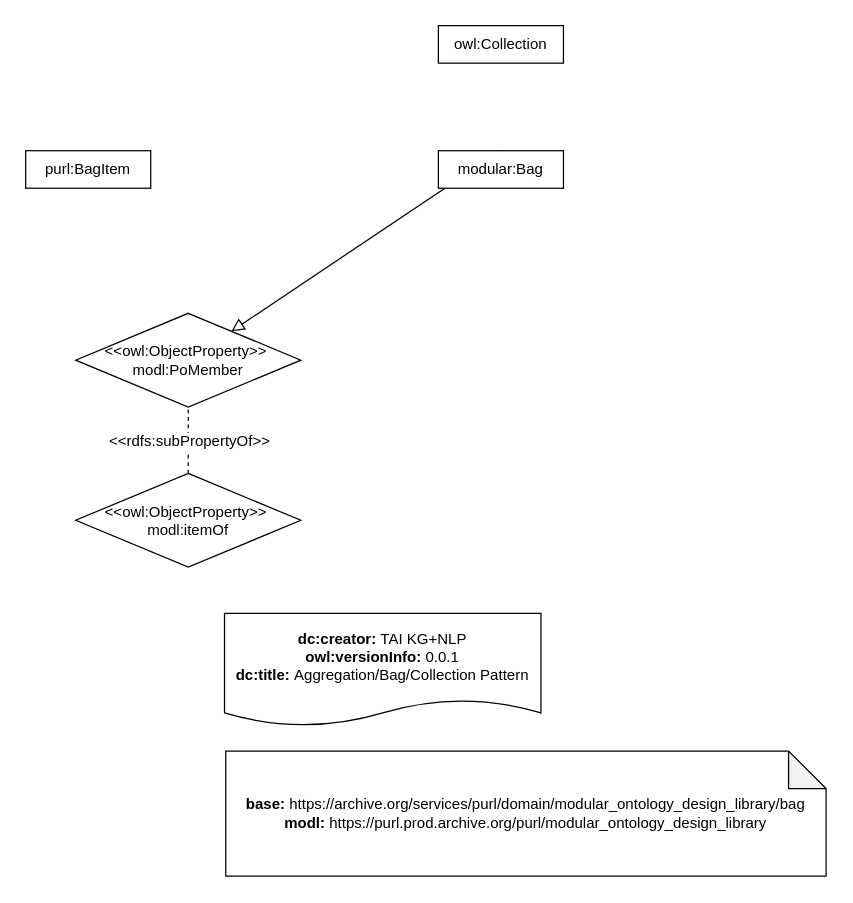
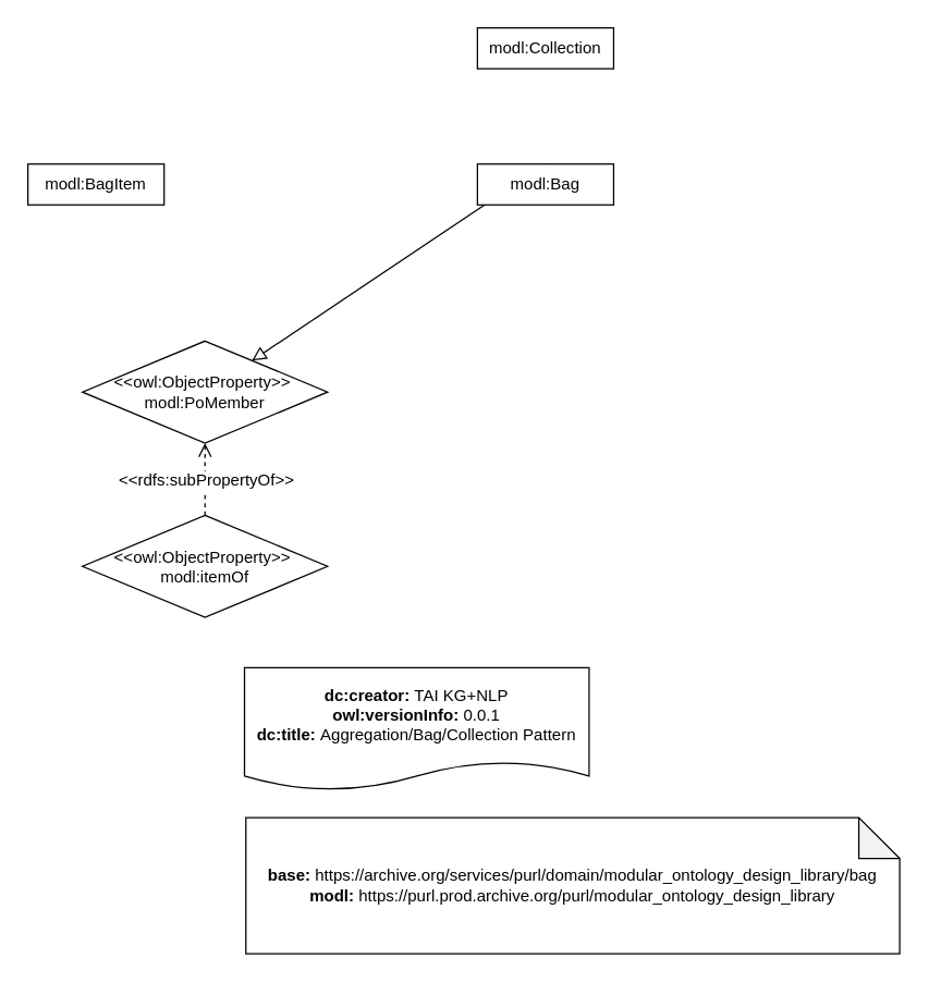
- <mxCell id="3" value="owl:Collection" style="rounded=0;whiteSpace=wrap;html=1;snapToPoint=1;points=[[0.1,0],[0.2,0],[0.3,0],[0.4,0],[0.5,0],[0.6,0],[0.7,0],[0.8,0],[0.9,0],[0,0.1],[0,0.3],[0,0.5],[0,0.7],[0,0.9],[0.1,1],[0.2,1],[0.3,1],[0.4,1],[0.5,1],[0.6,1],[0.7,1],[0.8,1],[0.9,1],[1,0.1],[1,0.3],[1,0.5],[1,0.7],[1,0.9]];" parent="1" vertex="1"><mxGeometry x="350" y="20" width="100" height="30" as="geometry" /></mxCell>
+ <mxCell id="3" value="modl:Collection" style="rounded=0;whiteSpace=wrap;html=1;snapToPoint=1;points=[[0.1,0],[0.2,0],[0.3,0],[0.4,0],[0.5,0],[0.6,0],[0.7,0],[0.8,0],[0.9,0],[0,0.1],[0,0.3],[0,0.5],[0,0.7],[0,0.9],[0.1,1],[0.2,1],[0.3,1],[0.4,1],[0.5,1],[0.6,1],[0.7,1],[0.8,1],[0.9,1],[1,0.1],[1,0.3],[1,0.5],[1,0.7],[1,0.9]];" parent="1" vertex="1"><mxGeometry x="350" y="20" width="100" height="30" as="geometry" /></mxCell>
- <mxCell id="5" value="purl:BagItem" style="rounded=0;whiteSpace=wrap;html=1;snapToPoint=1;points=[[0.1,0],[0.2,0],[0.3,0],[0.4,0],[0.5,0],[0.6,0],[0.7,0],[0.8,0],[0.9,0],[0,0.1],[0,0.3],[0,0.5],[0,0.7],[0,0.9],[0.1,1],[0.2,1],[0.3,1],[0.4,1],[0.5,1],[0.6,1],[0.7,1],[0.8,1],[0.9,1],[1,0.1],[1,0.3],[1,0.5],[1,0.7],[1,0.9]];" parent="1" vertex="1"><mxGeometry x="20" y="120" width="100" height="30" as="geometry" /></mxCell>
+ <mxCell id="5" value="modl:BagItem" style="rounded=0;whiteSpace=wrap;html=1;snapToPoint=1;points=[[0.1,0],[0.2,0],[0.3,0],[0.4,0],[0.5,0],[0.6,0],[0.7,0],[0.8,0],[0.9,0],[0,0.1],[0,0.3],[0,0.5],[0,0.7],[0,0.9],[0.1,1],[0.2,1],[0.3,1],[0.4,1],[0.5,1],[0.6,1],[0.7,1],[0.8,1],[0.9,1],[1,0.1],[1,0.3],[1,0.5],[1,0.7],[1,0.9]];" parent="1" vertex="1"><mxGeometry x="20" y="120" width="100" height="30" as="geometry" /></mxCell>
- <mxCell id="4" value="modular:Bag" style="rounded=0;whiteSpace=wrap;html=1;snapToPoint=1;points=[[0.1,0],[0.2,0],[0.3,0],[0.4,0],[0.5,0],[0.6,0],[0.7,0],[0.8,0],[0.9,0],[0,0.1],[0,0.3],[0,0.5],[0,0.7],[0,0.9],[0.1,1],[0.2,1],[0.3,1],[0.4,1],[0.5,1],[0.6,1],[0.7,1],[0.8,1],[0.9,1],[1,0.1],[1,0.3],[1,0.5],[1,0.7],[1,0.9]];" parent="1" vertex="1"><mxGeometry x="350" y="120" width="100" height="30" as="geometry" /></mxCell>
+ <mxCell id="4" value="modl:Bag" style="rounded=0;whiteSpace=wrap;html=1;snapToPoint=1;points=[[0.1,0],[0.2,0],[0.3,0],[0.4,0],[0.5,0],[0.6,0],[0.7,0],[0.8,0],[0.9,0],[0,0.1],[0,0.3],[0,0.5],[0,0.7],[0,0.9],[0.1,1],[0.2,1],[0.3,1],[0.4,1],[0.5,1],[0.6,1],[0.7,1],[0.8,1],[0.9,1],[1,0.1],[1,0.3],[1,0.5],[1,0.7],[1,0.9]];" parent="1" vertex="1"><mxGeometry x="350" y="120" width="100" height="30" as="geometry" /></mxCell>
- <mxCell id="8" value="" style="endArrow=none;html=1;fontColor=#000099;endFill=0;dashed=1;entryX=0.5;entryY=1;entryDx=0;entryDy=0;endSize=8;" parent="1" source="7" target="6" edge="1"><mxGeometry width="50" height="50" relative="1" as="geometry"><mxPoint x="-80" y="385" as="sourcePoint" /><mxPoint x="-80" y="315" as="targetPoint" /></mxGeometry></mxCell>
+ <mxCell id="8" value="" style="endArrow=open;html=1;fontColor=#000099;endFill=0;dashed=1;entryX=0.5;entryY=1;entryDx=0;entryDy=0;endSize=8;" parent="1" source="7" target="6" edge="1"><mxGeometry width="50" height="50" relative="1" as="geometry"><mxPoint x="-80" y="385" as="sourcePoint" /><mxPoint x="-80" y="315" as="targetPoint" /></mxGeometry></mxCell>
